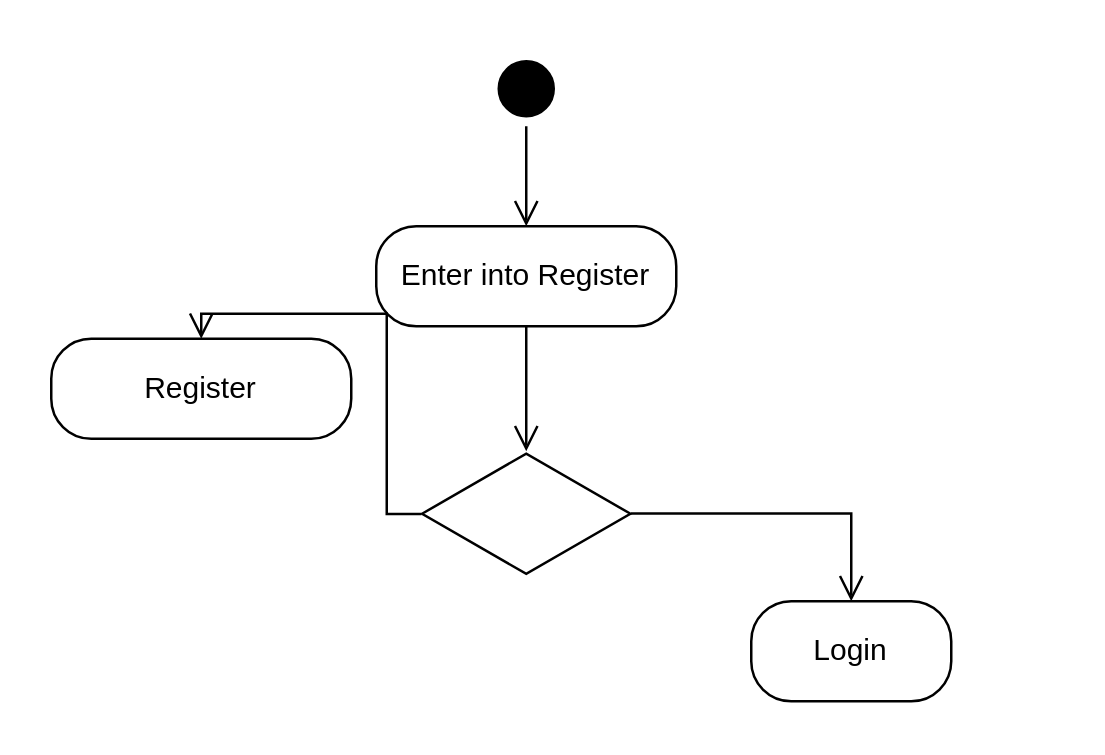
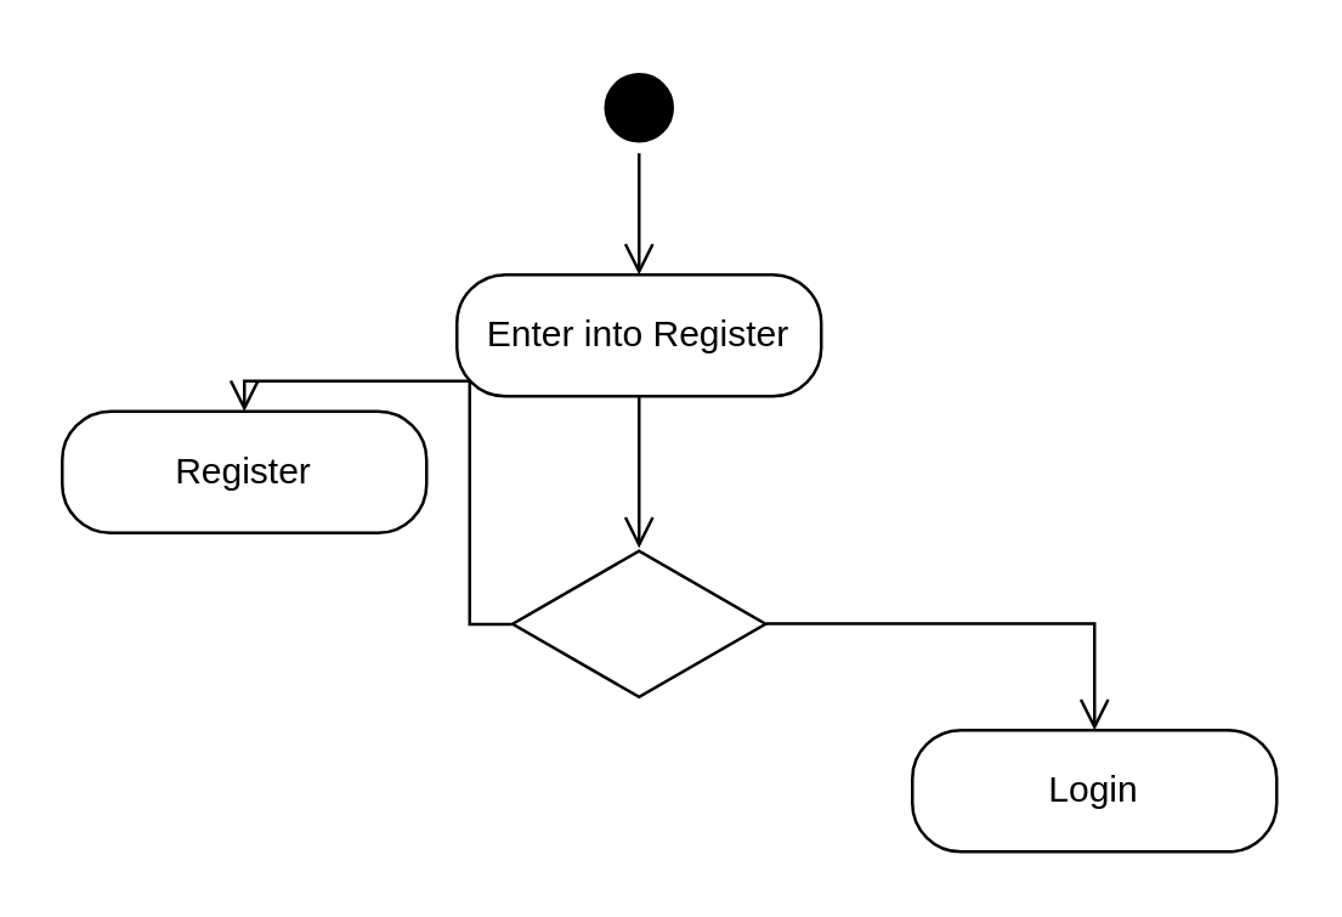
- <mxCell id="9" value="Login" style="rounded=1;whiteSpace=wrap;html=1;arcSize=40;" vertex="1" parent="1"><mxGeometry x="300" y="240" width="80" height="40" as="geometry" /></mxCell>
+ <mxCell id="9" value="Login" style="rounded=1;whiteSpace=wrap;html=1;arcSize=40;" vertex="1" parent="1"><mxGeometry x="300" y="240" width="120" height="40" as="geometry" /></mxCell>
